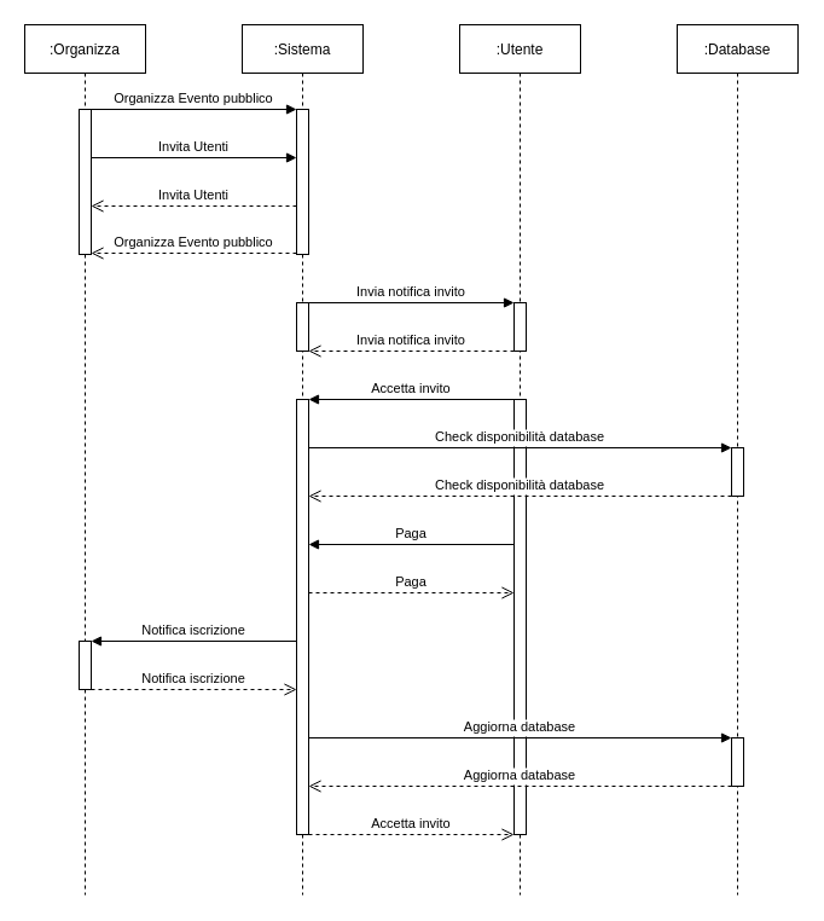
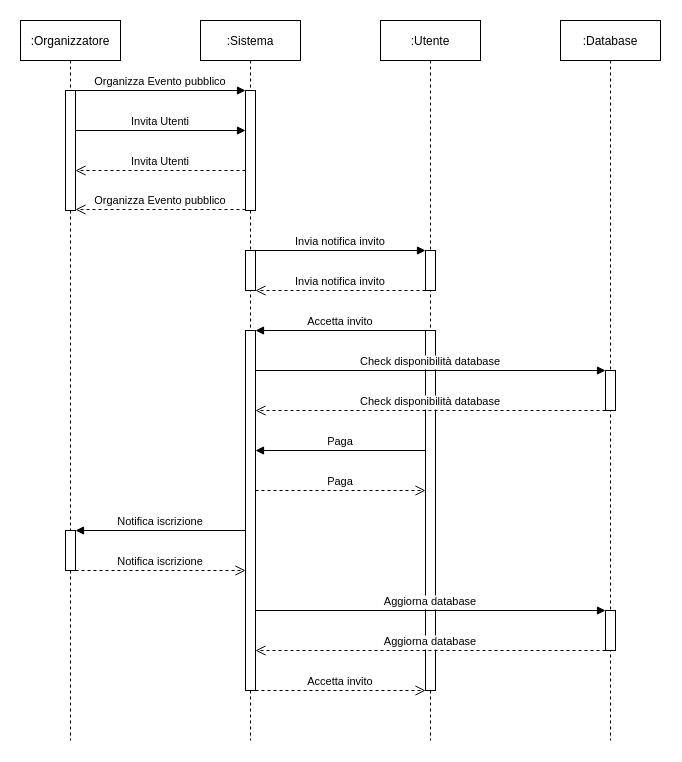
- <mxCell id="2" value=":Organizza" style="shape=umlLifeline;perimeter=lifelinePerimeter;container=1;collapsible=0;recursiveResize=0;rounded=0;shadow=0;strokeWidth=1;" parent="1" vertex="1"><mxGeometry x="20" y="20" width="100" height="720" as="geometry" /></mxCell>
+ <mxCell id="2" value=":Organizzatore" style="shape=umlLifeline;perimeter=lifelinePerimeter;container=1;collapsible=0;recursiveResize=0;rounded=0;shadow=0;strokeWidth=1;" parent="1" vertex="1"><mxGeometry x="20" y="20" width="100" height="720" as="geometry" /></mxCell>
